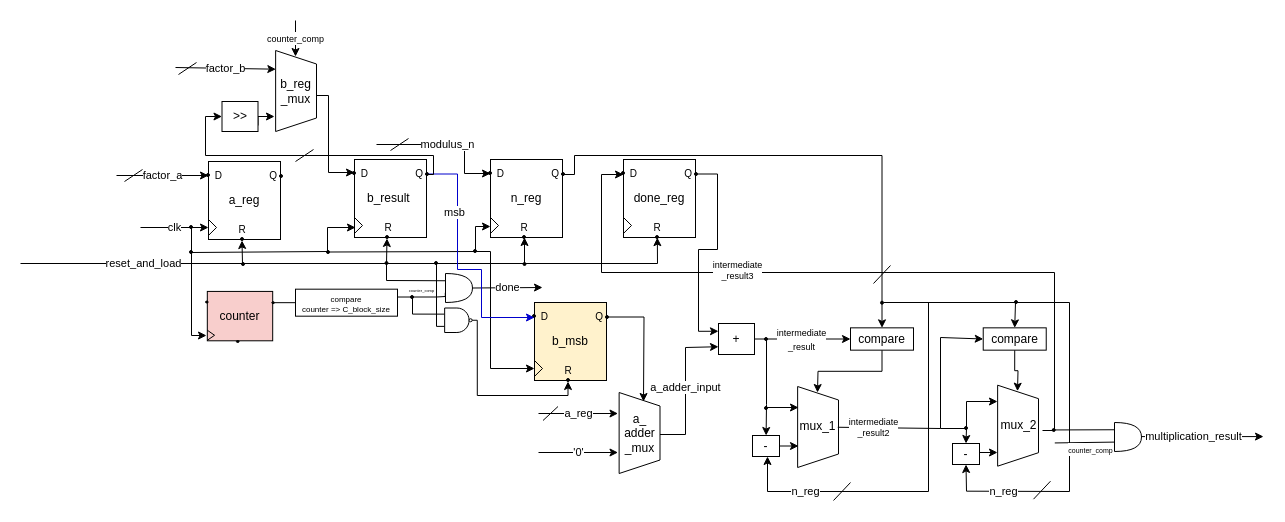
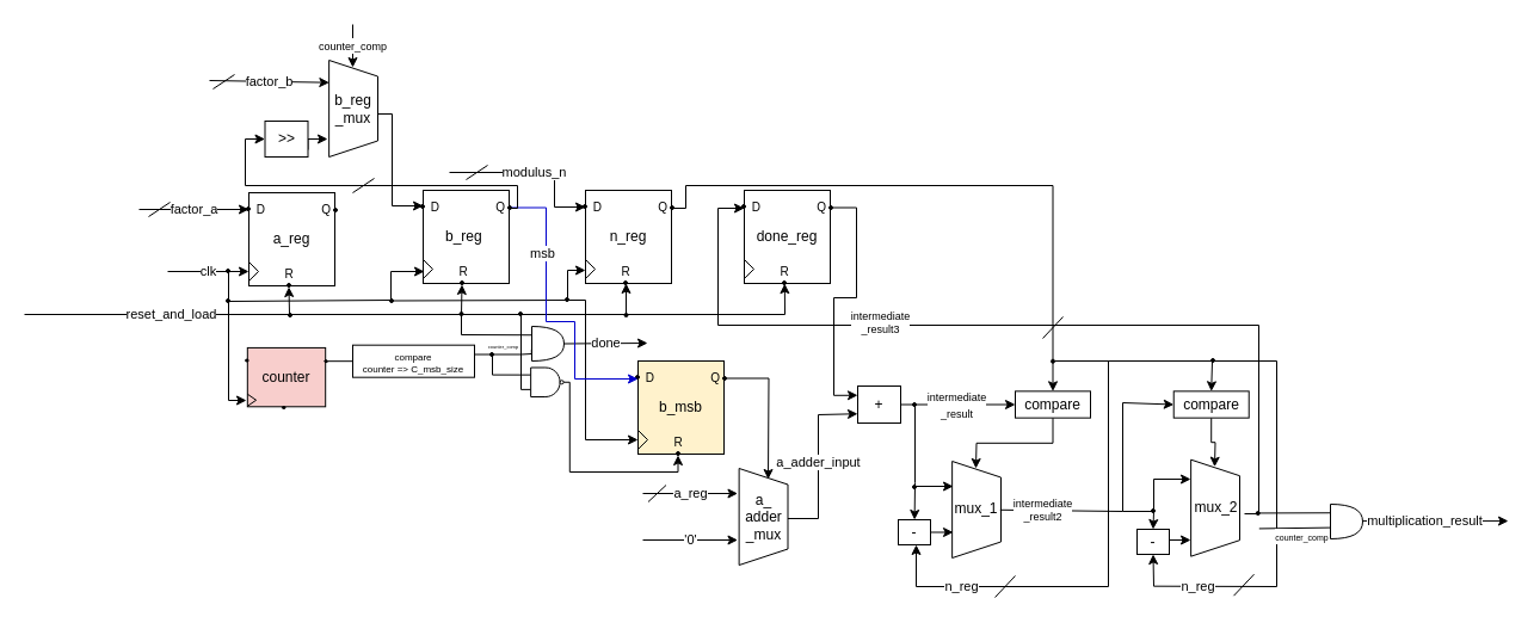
- <mxCell id="22" value="b_result&amp;nbsp;" style="rounded=0;whiteSpace=wrap;html=1;" vertex="1" parent="21"><mxGeometry x="2" width="72" height="78" as="geometry" /></mxCell>
+ <mxCell id="22" value="b_reg&amp;nbsp;" style="rounded=0;whiteSpace=wrap;html=1;" vertex="1" parent="21"><mxGeometry x="2" width="72" height="78" as="geometry" /></mxCell>
- <mxCell id="78" value="&lt;font style=&quot;font-size: 8px;&quot;&gt;compare&lt;/font&gt;&lt;div style=&quot;font-size: 8px;&quot;&gt;&lt;font style=&quot;font-size: 8px;&quot;&gt;counter =&amp;gt; C_block_size&lt;/font&gt;&lt;/div&gt;" style="rounded=0;whiteSpace=wrap;html=1;" vertex="1" parent="1"><mxGeometry x="295" y="288.68" width="102" height="27" as="geometry" /></mxCell>
+ <mxCell id="78" value="&lt;font style=&quot;font-size: 8px;&quot;&gt;compare&lt;/font&gt;&lt;div style=&quot;font-size: 8px;&quot;&gt;&lt;font style=&quot;font-size: 8px;&quot;&gt;counter =&amp;gt; C_msb_size&lt;/font&gt;&lt;/div&gt;" style="rounded=0;whiteSpace=wrap;html=1;" vertex="1" parent="1"><mxGeometry x="295" y="288.68" width="102" height="27" as="geometry" /></mxCell>
